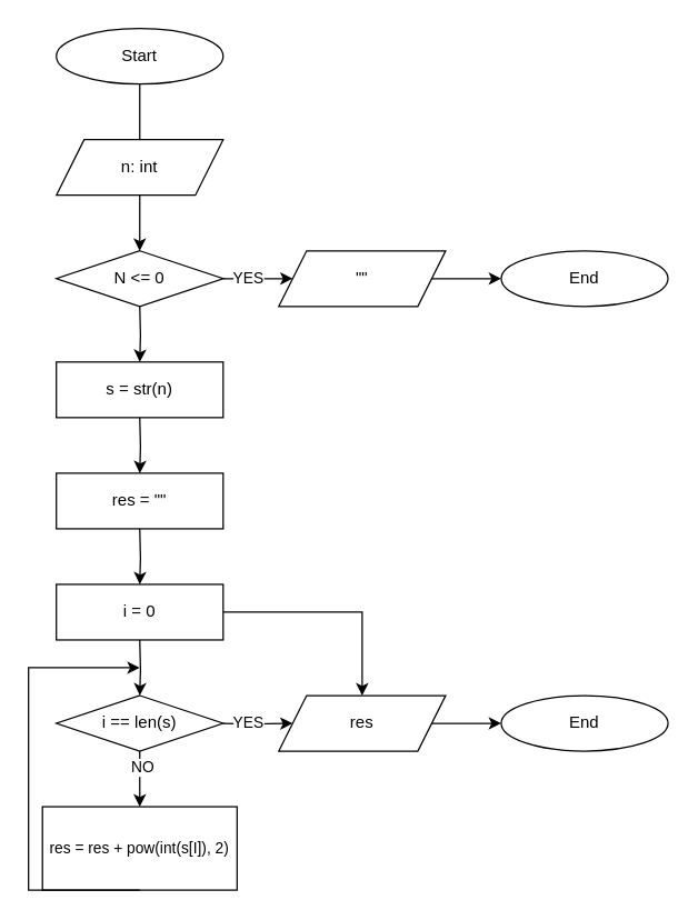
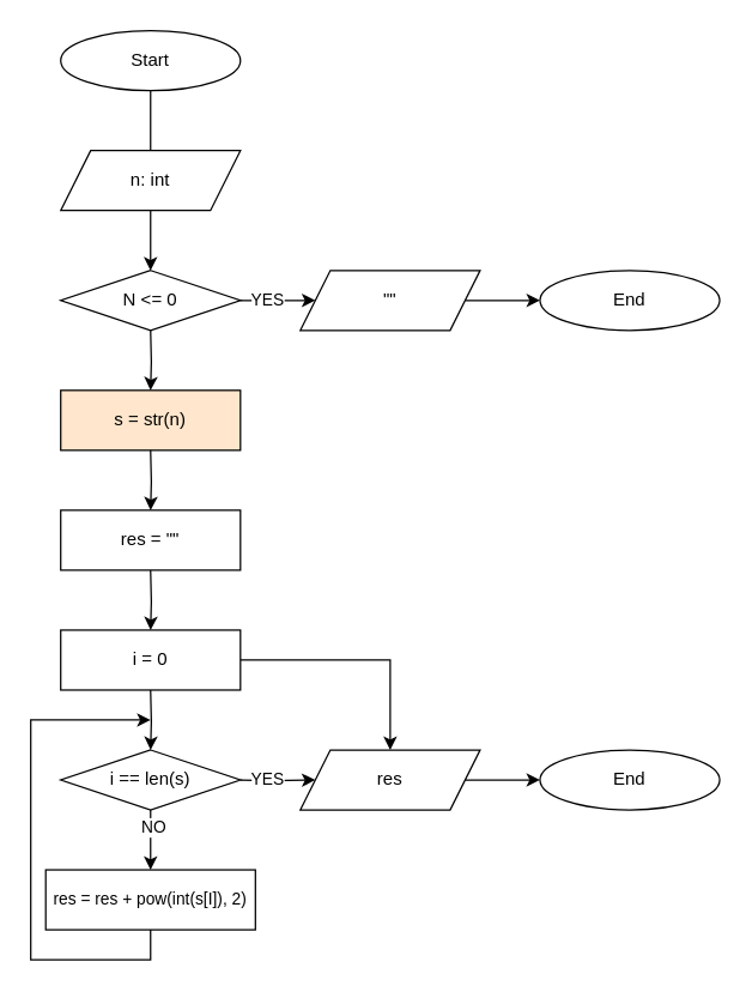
- <mxCell id="14" value="s = str(n)" style="rounded=0;whiteSpace=wrap;html=1;" vertex="1" parent="1"><mxGeometry x="40" y="260" width="120" height="40" as="geometry" /></mxCell>
+ <mxCell id="14" value="s = str(n)" style="rounded=0;whiteSpace=wrap;html=1;fillColor=#ffe6cc;" vertex="1" parent="1"><mxGeometry x="40" y="260" width="120" height="40" as="geometry" /></mxCell>
- <mxCell id="24" value="res = res + pow(int(s[I]), 2)" style="rounded=0;whiteSpace=wrap;html=1;fontSize=11;" vertex="1" parent="1"><mxGeometry x="30" y="580" width="140" height="60" as="geometry" /></mxCell>
+ <mxCell id="24" value="res = res + pow(int(s[I]), 2)" style="rounded=0;whiteSpace=wrap;html=1;fontSize=11;" vertex="1" parent="1"><mxGeometry x="30" y="580" width="140" height="40" as="geometry" /></mxCell>
